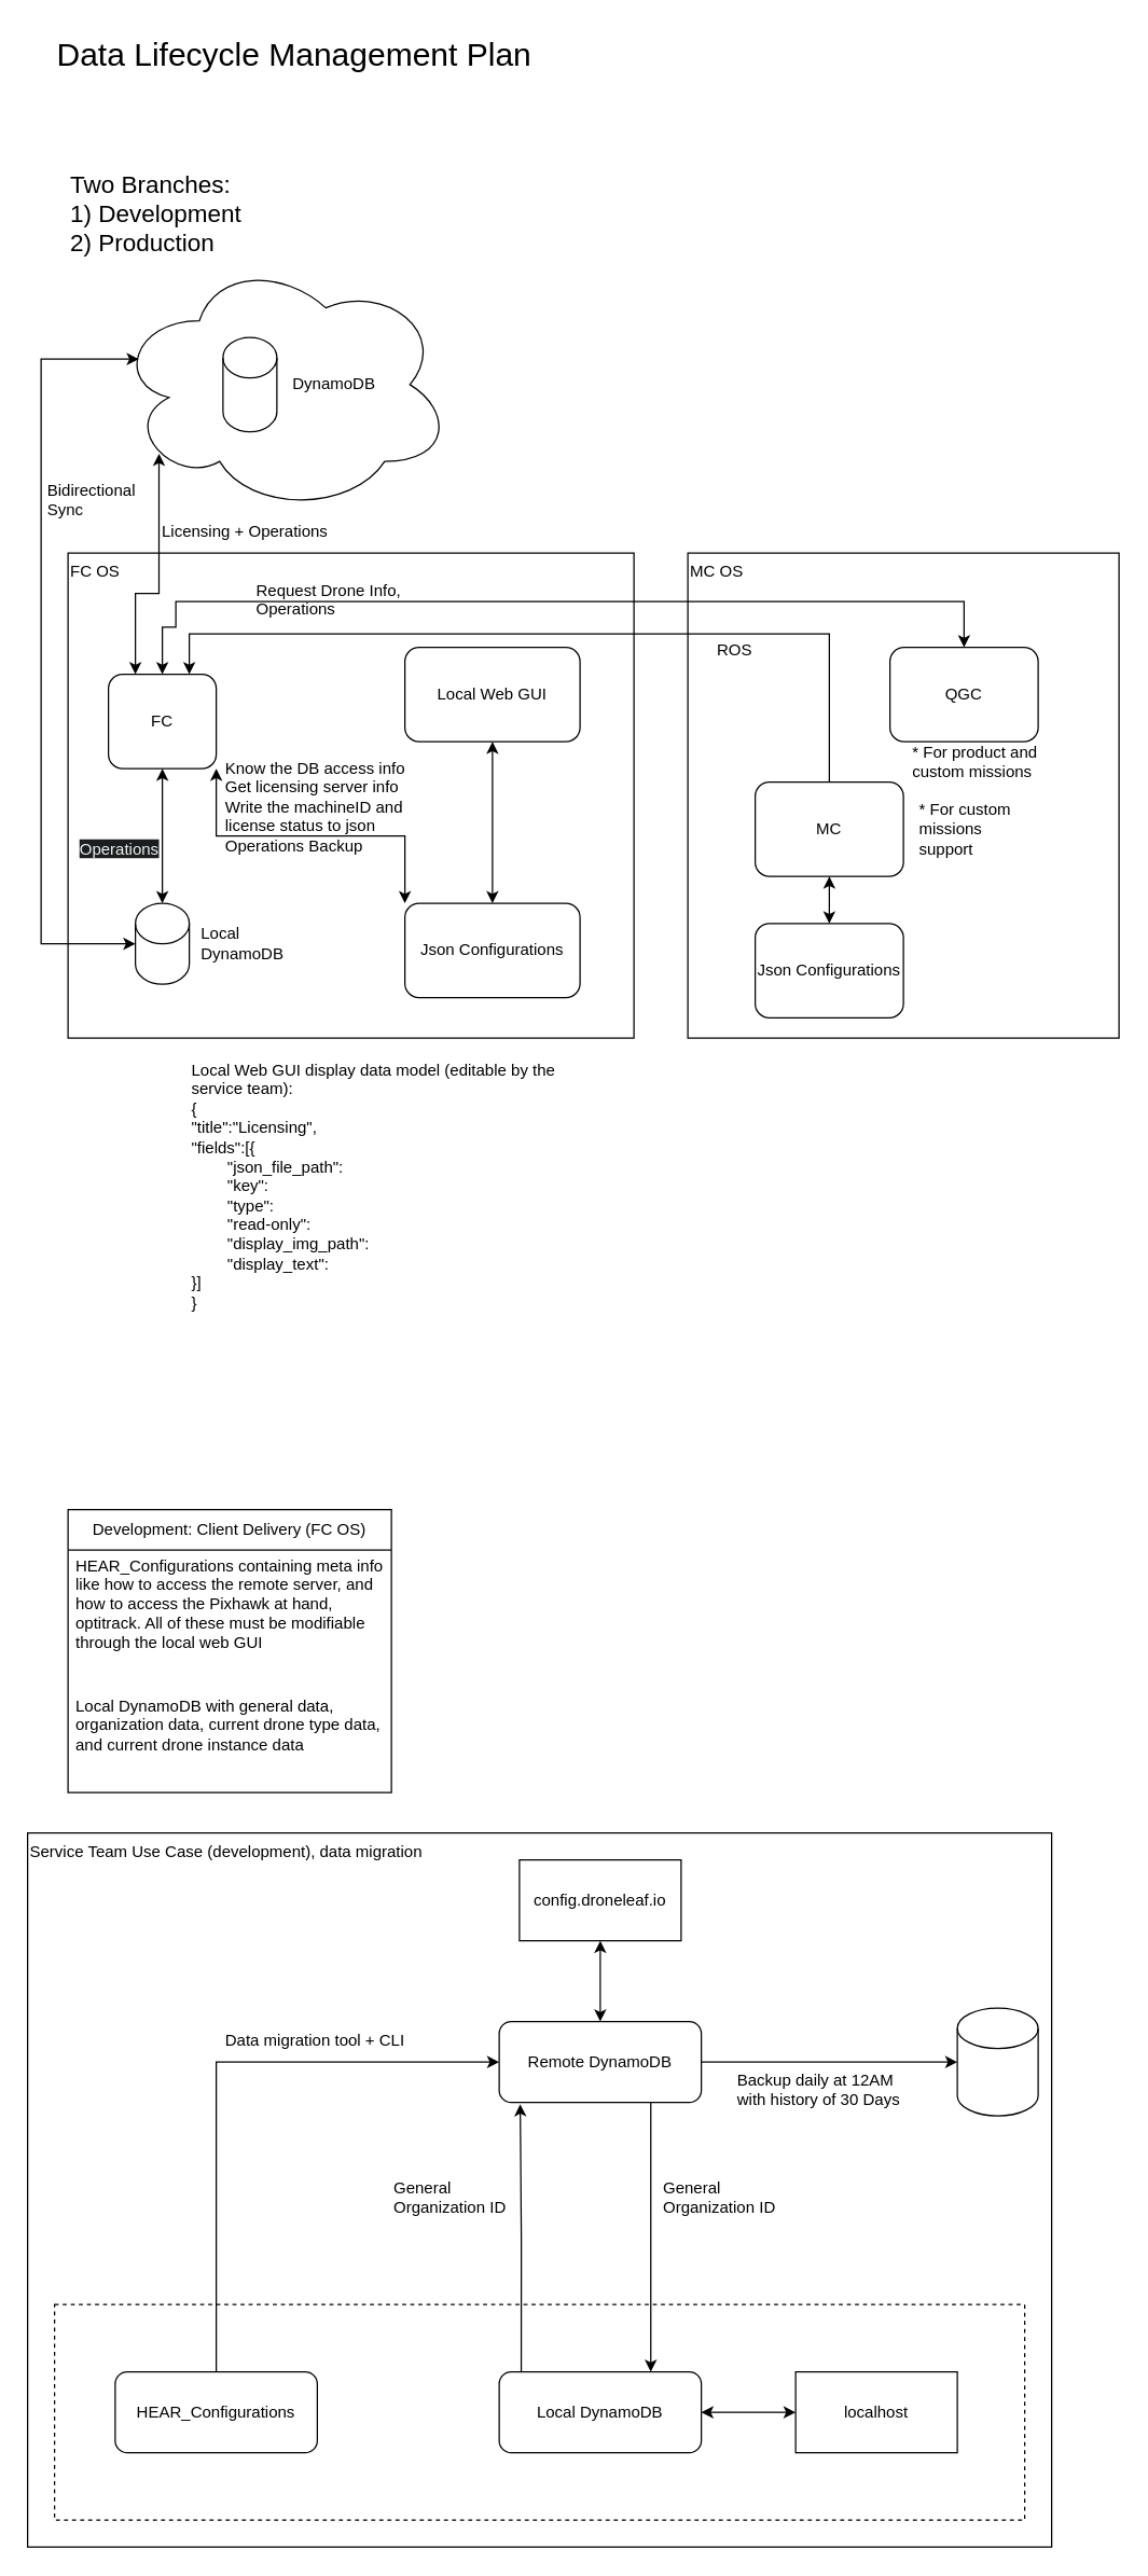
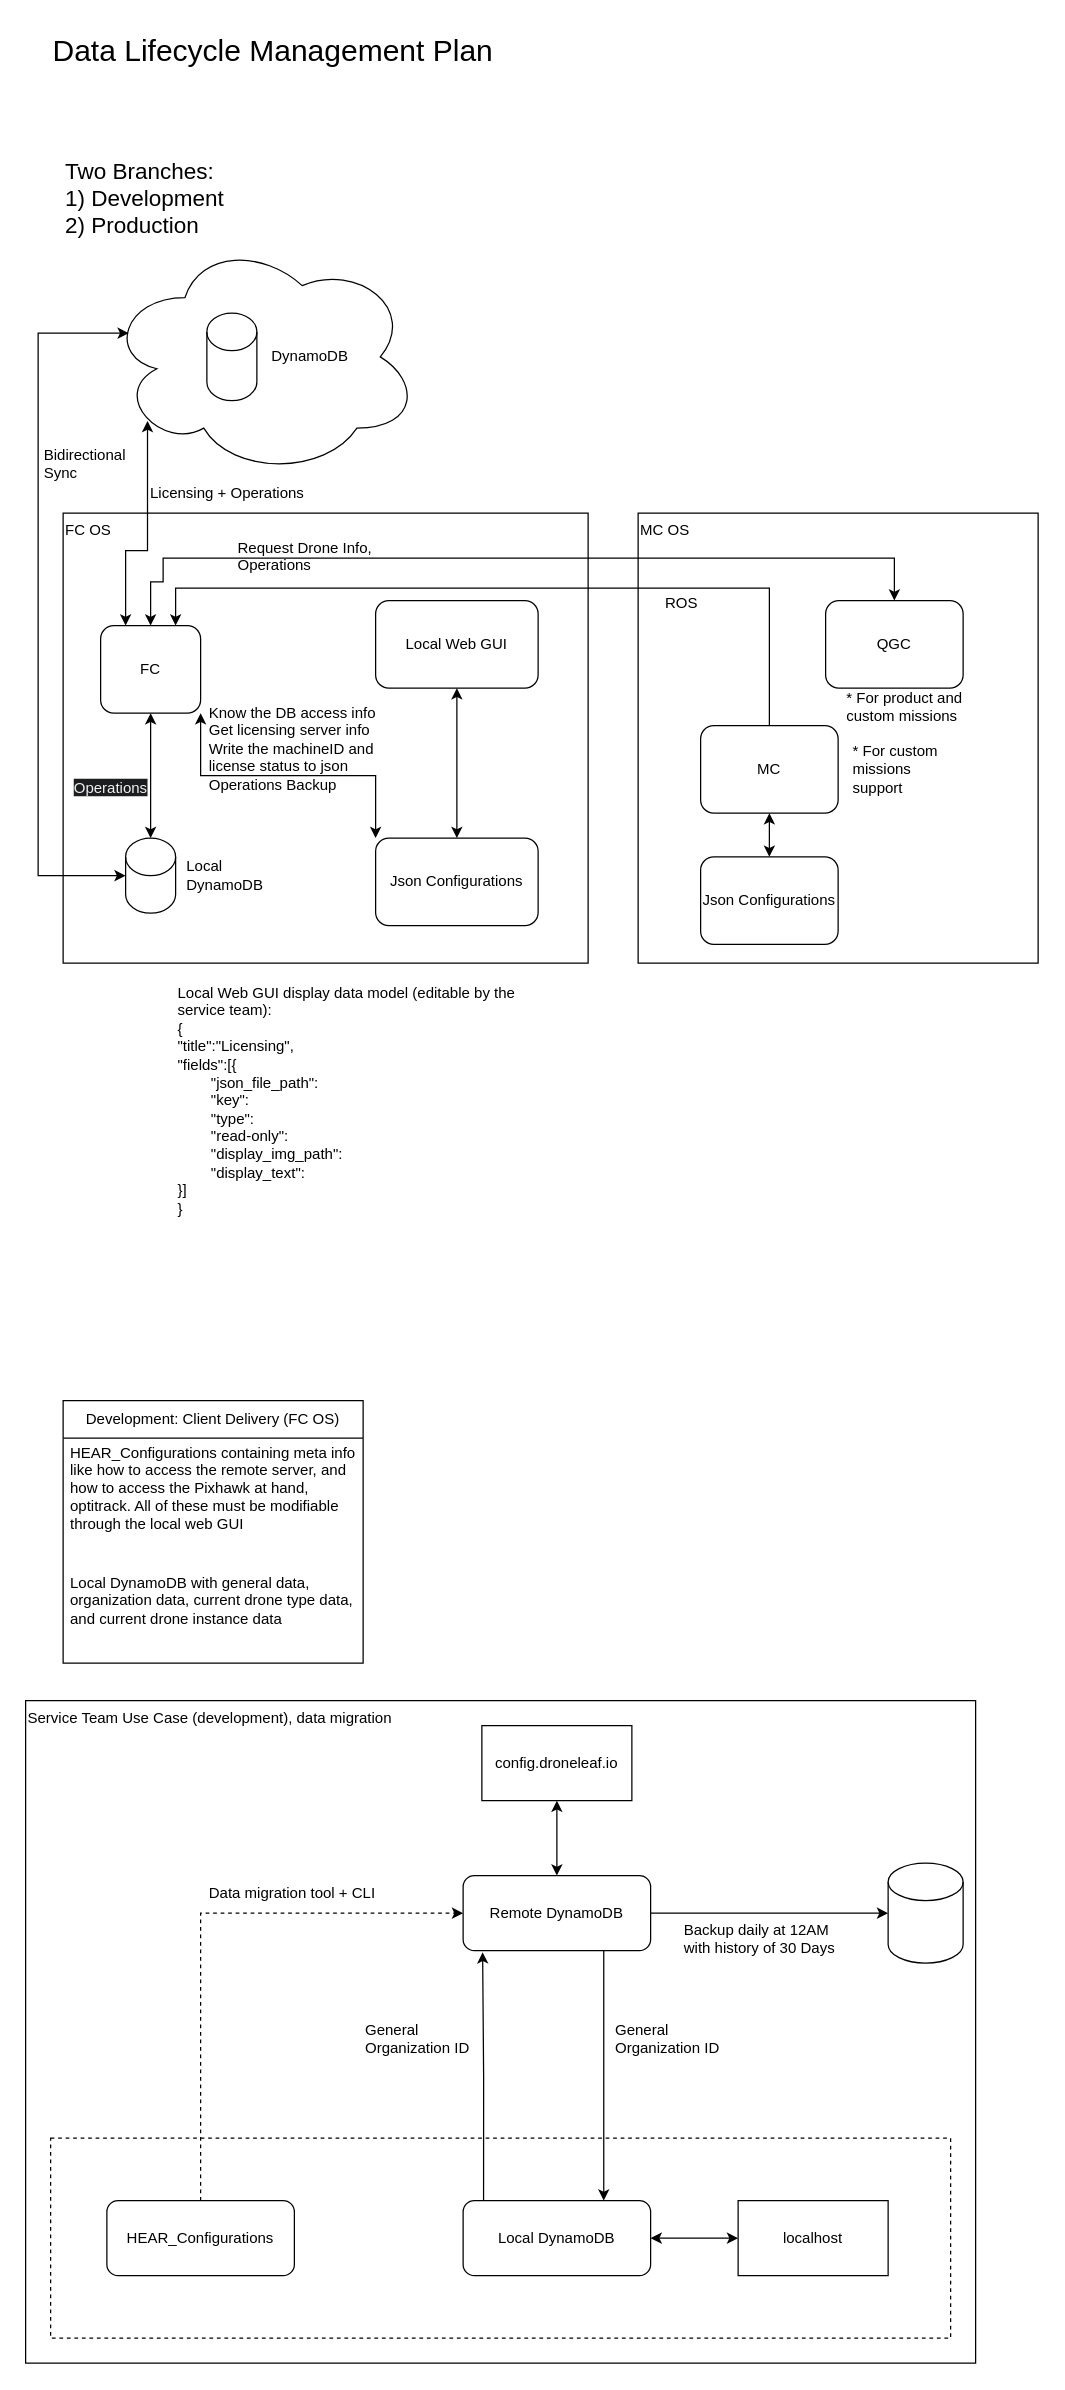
- <mxCell id="26" style="edgeStyle=orthogonalEdgeStyle;rounded=0;orthogonalLoop=1;jettySize=auto;html=1;exitX=0.5;exitY=0;exitDx=0;exitDy=0;" parent="1" source="27" target="28" edge="1"><mxGeometry relative="1" as="geometry"><Array as="points"><mxPoint x="160" y="1530" /></Array></mxGeometry></mxCell>
+ <mxCell id="26" style="edgeStyle=orthogonalEdgeStyle;rounded=0;orthogonalLoop=1;jettySize=auto;html=1;exitX=0.5;exitY=0;exitDx=0;exitDy=0;dashed=1;" parent="1" source="27" target="28" edge="1"><mxGeometry relative="1" as="geometry"><Array as="points"><mxPoint x="160" y="1530" /></Array></mxGeometry></mxCell>
